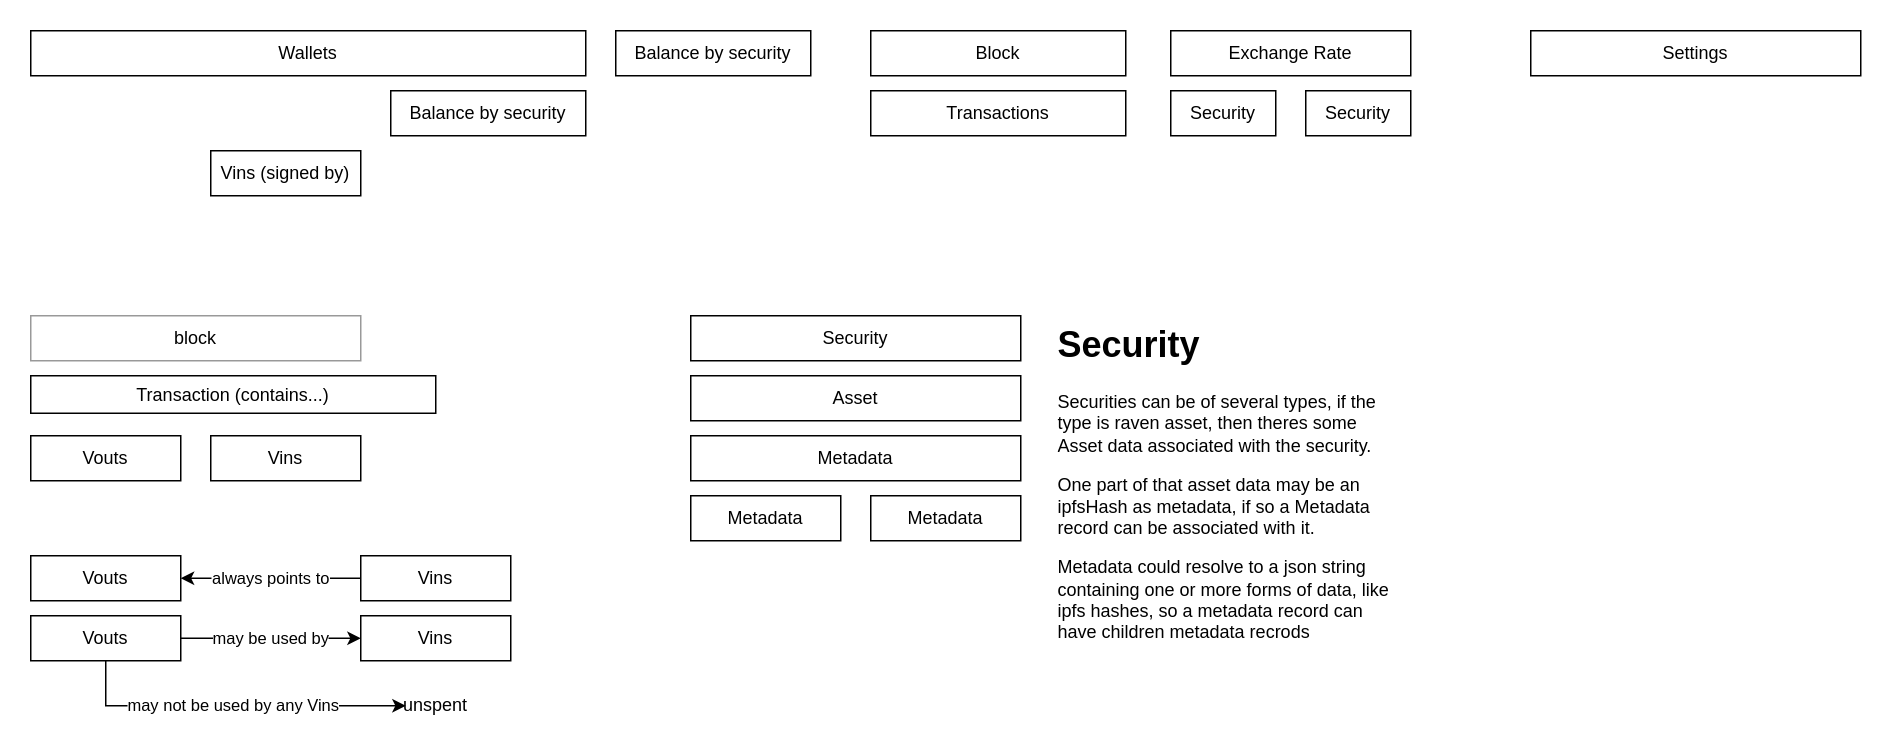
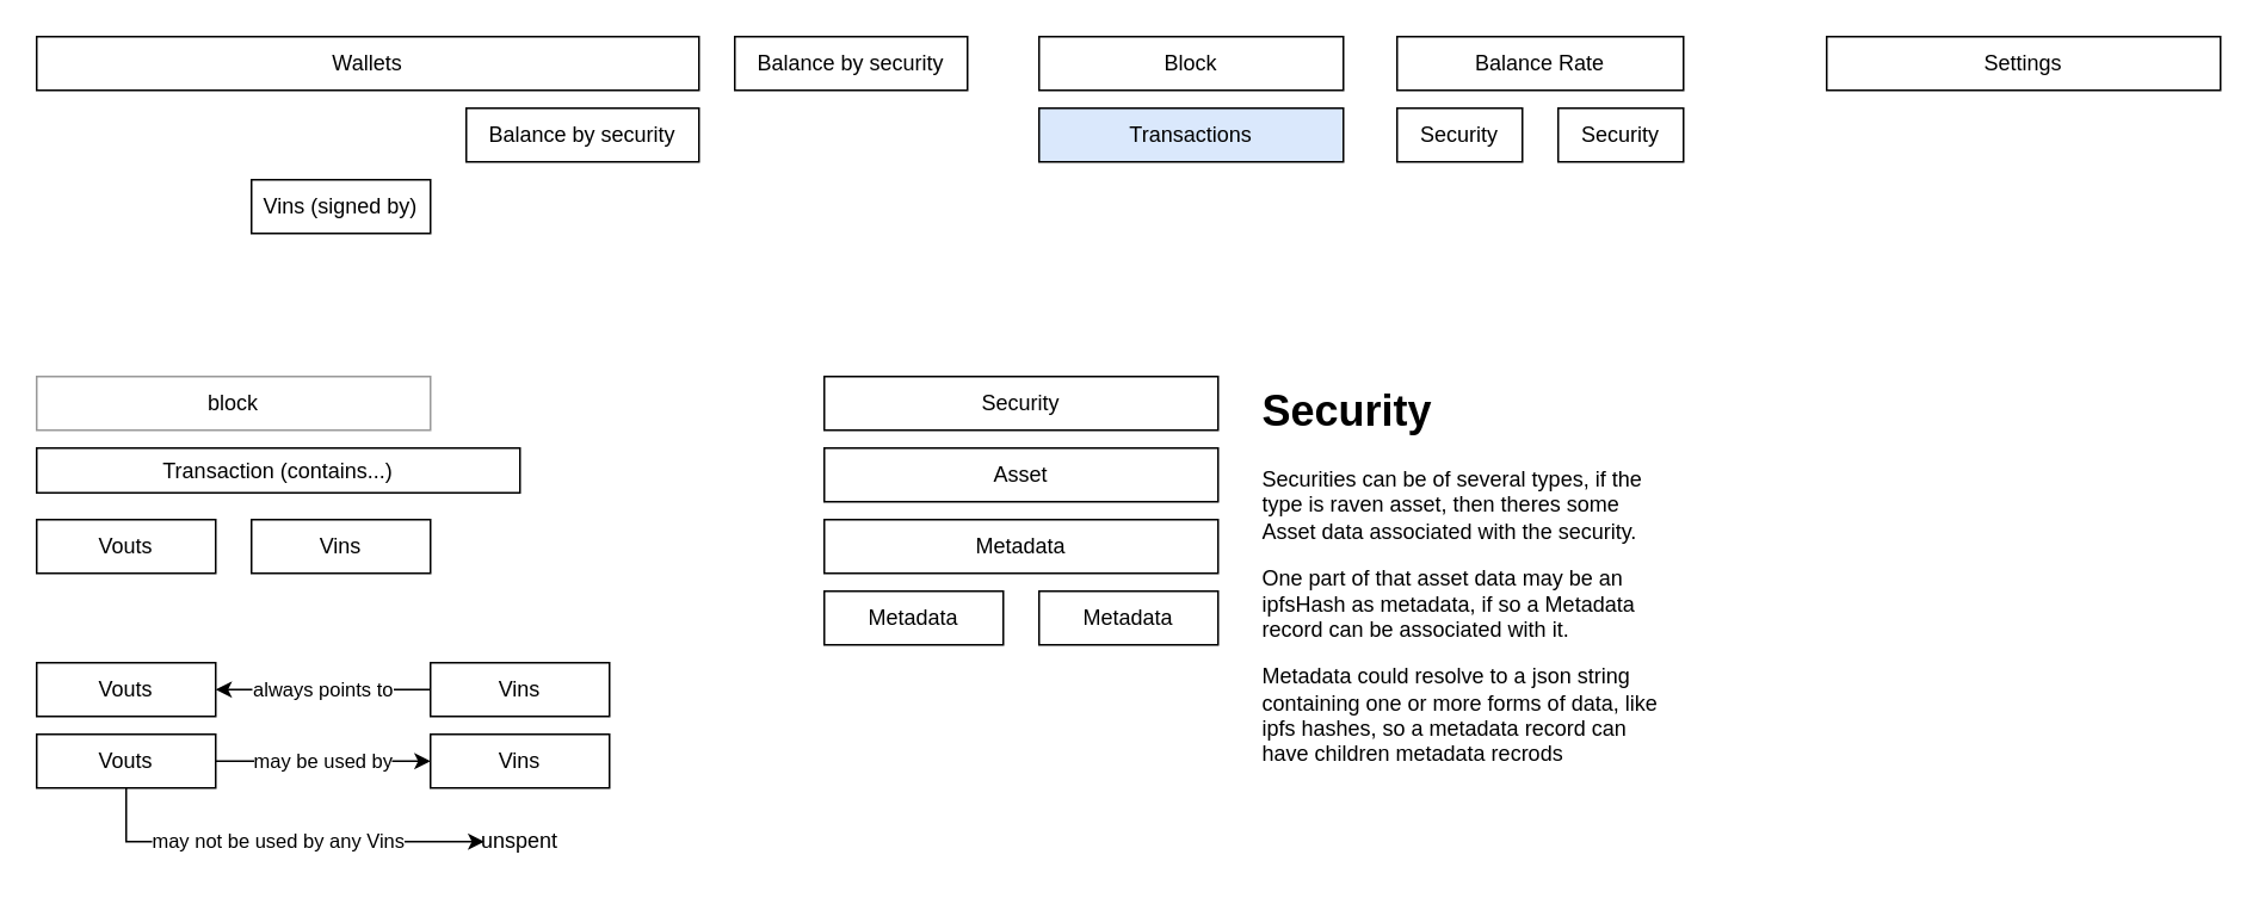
- <mxCell id="8" value="Exchange Rate" style="rounded=0;whiteSpace=wrap;html=1;" parent="1" vertex="1"><mxGeometry x="780" y="20" width="160" height="30" as="geometry" /></mxCell>
+ <mxCell id="8" value="Balance Rate" style="rounded=0;whiteSpace=wrap;html=1;" parent="1" vertex="1"><mxGeometry x="780" y="20" width="160" height="30" as="geometry" /></mxCell>
- <mxCell id="6" value="Transactions" style="rounded=0;whiteSpace=wrap;html=1;" parent="1" vertex="1"><mxGeometry x="580" y="60" width="170" height="30" as="geometry" /></mxCell>
+ <mxCell id="6" value="Transactions" style="rounded=0;whiteSpace=wrap;html=1;fillColor=#dae8fc;" parent="1" vertex="1"><mxGeometry x="580" y="60" width="170" height="30" as="geometry" /></mxCell>
